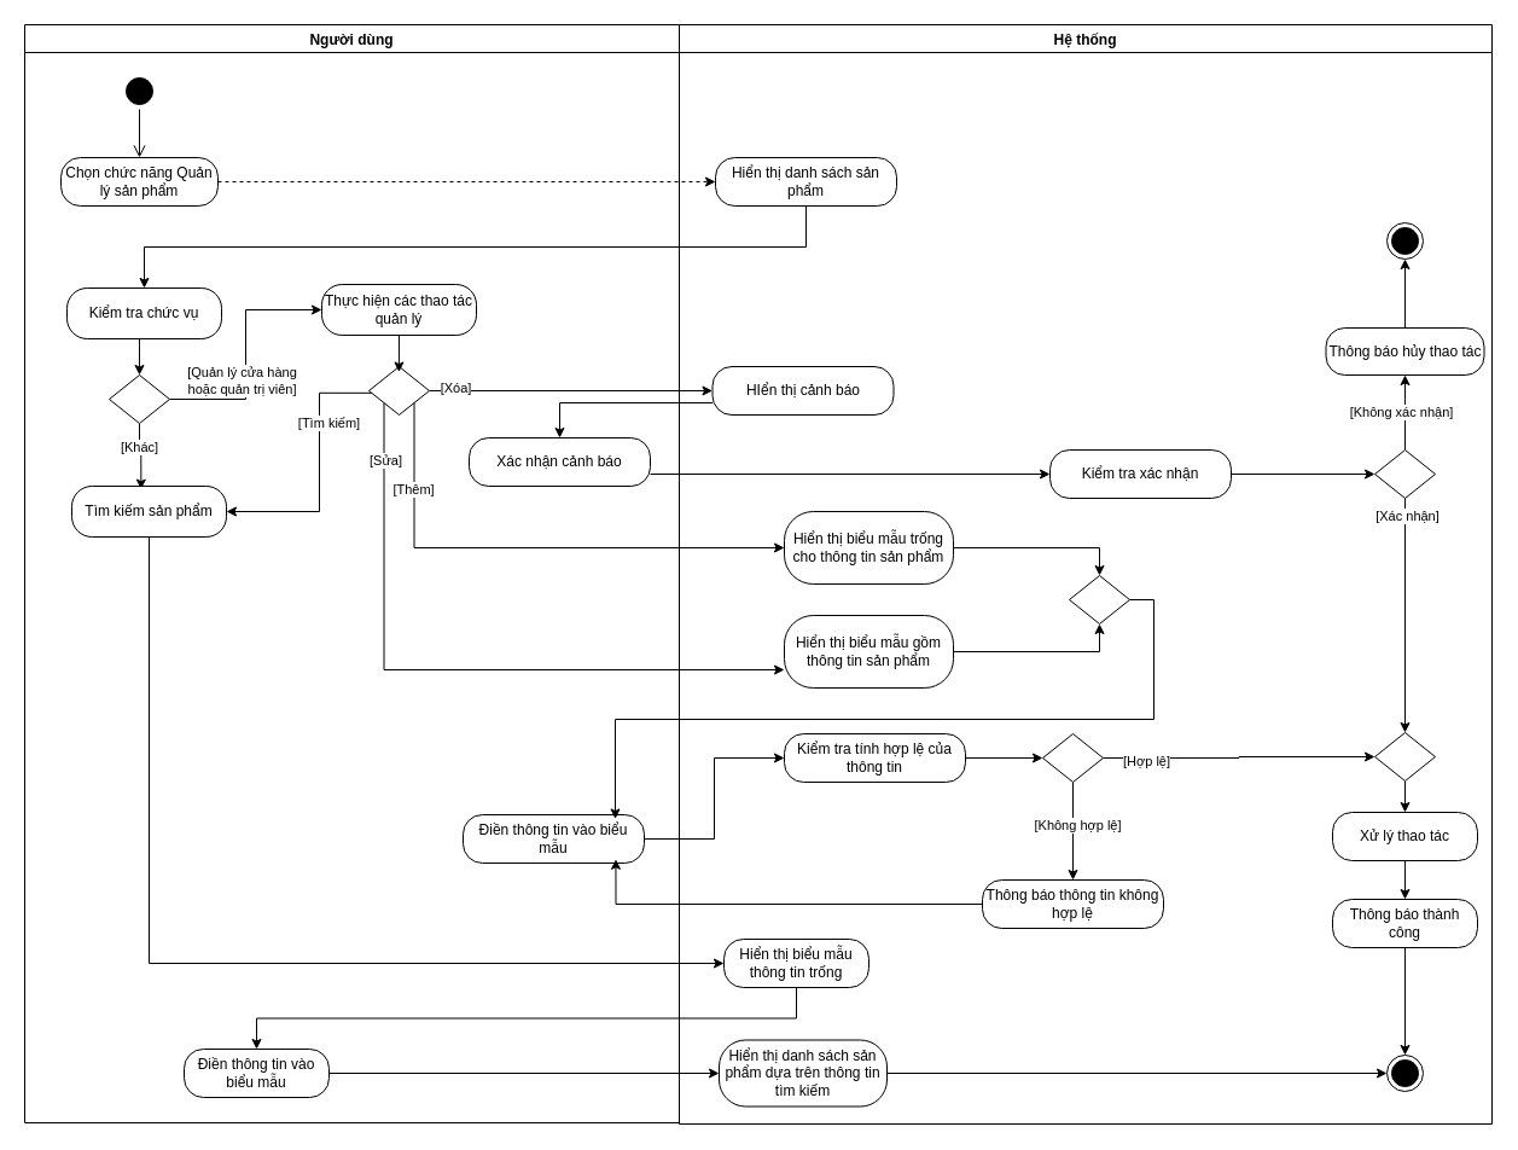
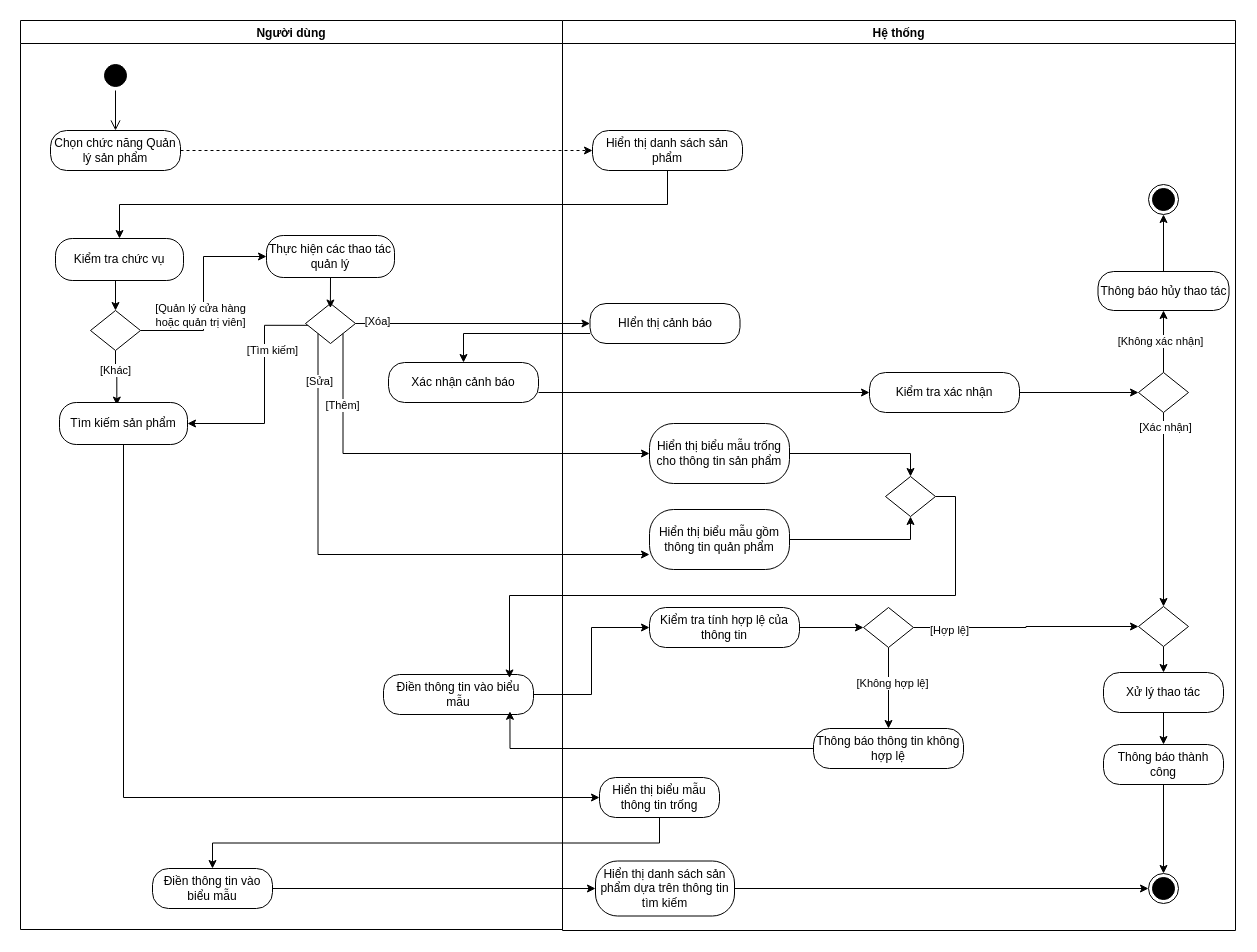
- <mxCell id="35" value="Hiển thị biểu mẫu gồm thông tin sản phẩm" style="rounded=1;whiteSpace=wrap;html=1;arcSize=40;fontColor=#000000;fillColor=#FFFFFF;strokeColor=#000000;" vertex="1" parent="2"><mxGeometry x="87" y="489" width="140" height="60" as="geometry" /></mxCell>
+ <mxCell id="35" value="Hiển thị biểu mẫu gồm thông tin quản phẩm" style="rounded=1;whiteSpace=wrap;html=1;arcSize=40;fontColor=#000000;fillColor=#FFFFFF;strokeColor=#000000;" vertex="1" parent="2"><mxGeometry x="87" y="489" width="140" height="60" as="geometry" /></mxCell>
